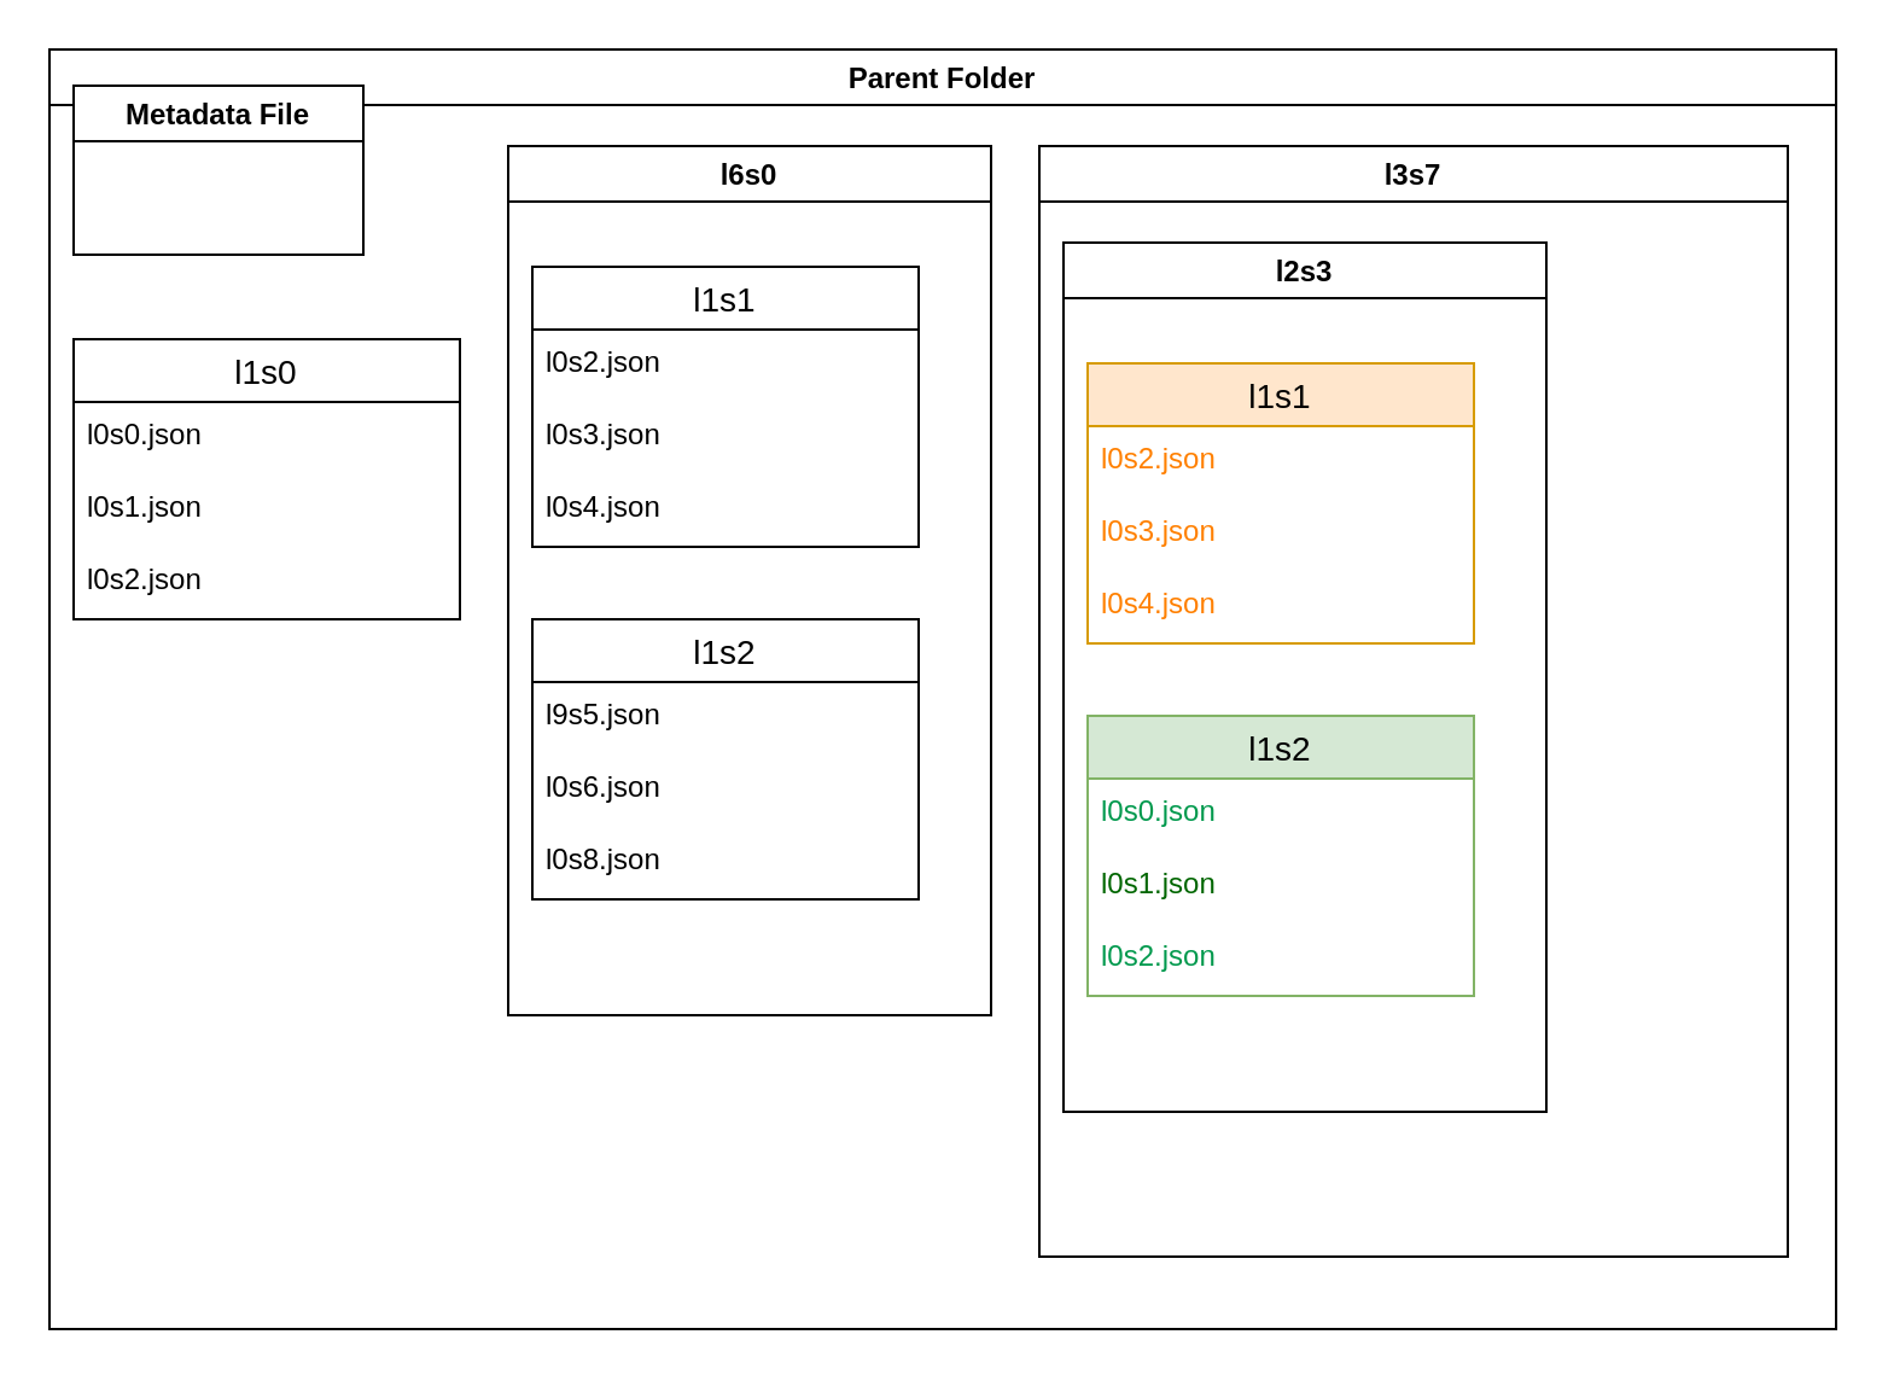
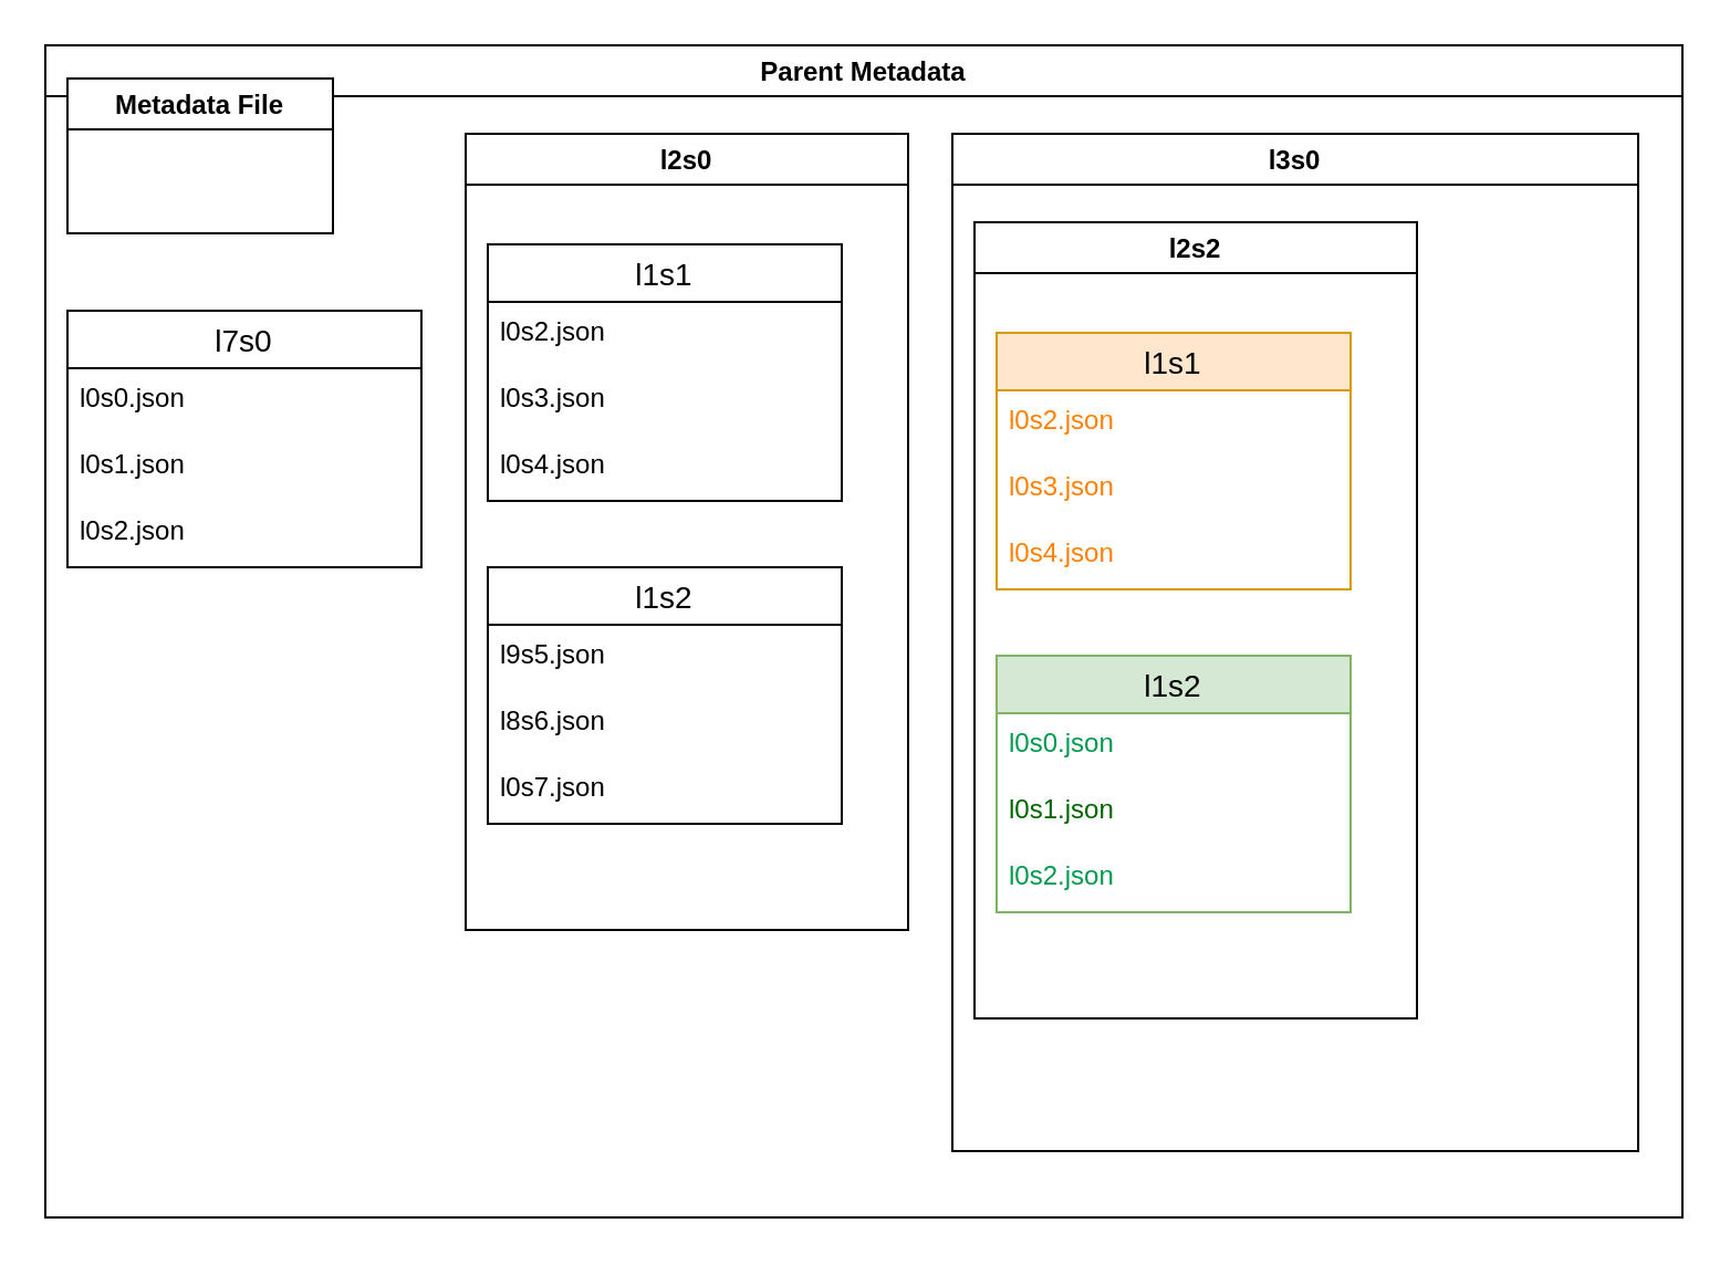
- <mxCell id="2" value="Parent Folder" style="swimlane;" vertex="1" parent="1"><mxGeometry x="20" y="20" width="740" height="530" as="geometry" /></mxCell>
+ <mxCell id="2" value="Parent Metadata" style="swimlane;" vertex="1" parent="1"><mxGeometry x="20" y="20" width="740" height="530" as="geometry" /></mxCell>
- <mxCell id="8" value="l6s0" style="swimlane;" vertex="1" parent="2"><mxGeometry x="190" y="40" width="200" height="360" as="geometry" /></mxCell>
+ <mxCell id="8" value="l2s0" style="swimlane;" vertex="1" parent="2"><mxGeometry x="190" y="40" width="200" height="360" as="geometry" /></mxCell>
- <mxCell id="17" value="l3s7" style="swimlane;" vertex="1" parent="2"><mxGeometry x="410" y="40" width="310" height="460" as="geometry" /></mxCell>
+ <mxCell id="17" value="l3s0" style="swimlane;" vertex="1" parent="2"><mxGeometry x="410" y="40" width="310" height="460" as="geometry" /></mxCell>
- <mxCell id="18" value="l2s3" style="swimlane;" vertex="1" parent="17"><mxGeometry x="10" y="40" width="200" height="360" as="geometry" /></mxCell>
+ <mxCell id="18" value="l2s2" style="swimlane;" vertex="1" parent="17"><mxGeometry x="10" y="40" width="200" height="360" as="geometry" /></mxCell>
- <mxCell id="4" value="l1s0" style="swimlane;fontStyle=0;childLayout=stackLayout;horizontal=1;startSize=26;horizontalStack=0;resizeParent=1;resizeParentMax=0;resizeLast=0;collapsible=1;marginBottom=0;align=center;fontSize=14;" vertex="1" parent="2"><mxGeometry x="10" y="120" width="160" height="116" as="geometry" /></mxCell>
+ <mxCell id="4" value="l7s0" style="swimlane;fontStyle=0;childLayout=stackLayout;horizontal=1;startSize=26;horizontalStack=0;resizeParent=1;resizeParentMax=0;resizeLast=0;collapsible=1;marginBottom=0;align=center;fontSize=14;" vertex="1" parent="2"><mxGeometry x="10" y="120" width="160" height="116" as="geometry" /></mxCell>
- <mxCell id="15" value="l0s6.json" style="text;strokeColor=none;fillColor=none;spacingLeft=4;spacingRight=4;overflow=hidden;rotatable=0;points=[[0,0.5],[1,0.5]];portConstraint=eastwest;fontSize=12;whiteSpace=wrap;html=1;" vertex="1" parent="13"><mxGeometry y="56" width="160" height="30" as="geometry" /></mxCell>
+ <mxCell id="15" value="l8s6.json" style="text;strokeColor=none;fillColor=none;spacingLeft=4;spacingRight=4;overflow=hidden;rotatable=0;points=[[0,0.5],[1,0.5]];portConstraint=eastwest;fontSize=12;whiteSpace=wrap;html=1;" vertex="1" parent="13"><mxGeometry y="56" width="160" height="30" as="geometry" /></mxCell>
- <mxCell id="16" value="l0s8.json" style="text;strokeColor=none;fillColor=none;spacingLeft=4;spacingRight=4;overflow=hidden;rotatable=0;points=[[0,0.5],[1,0.5]];portConstraint=eastwest;fontSize=12;whiteSpace=wrap;html=1;" vertex="1" parent="13"><mxGeometry y="86" width="160" height="30" as="geometry" /></mxCell>
+ <mxCell id="16" value="l0s7.json" style="text;strokeColor=none;fillColor=none;spacingLeft=4;spacingRight=4;overflow=hidden;rotatable=0;points=[[0,0.5],[1,0.5]];portConstraint=eastwest;fontSize=12;whiteSpace=wrap;html=1;" vertex="1" parent="13"><mxGeometry y="86" width="160" height="30" as="geometry" /></mxCell>
